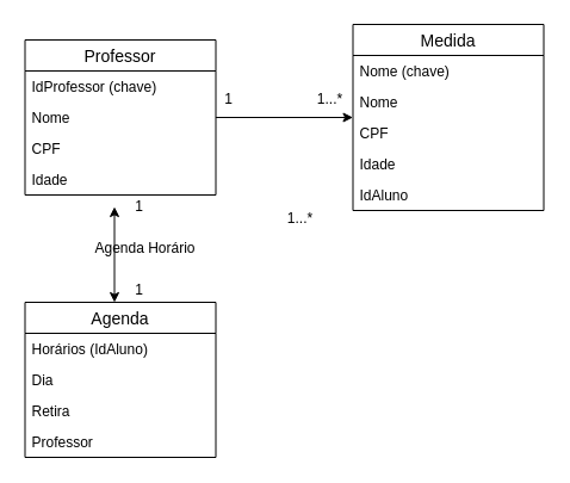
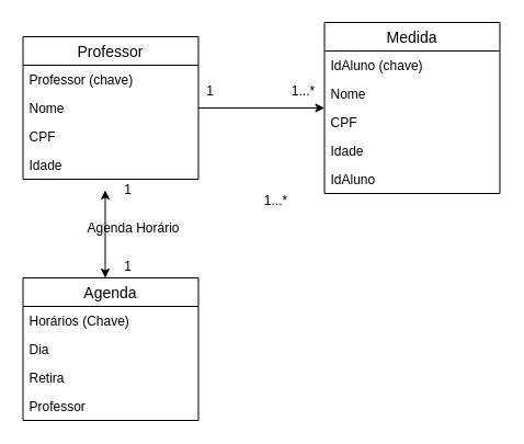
- <mxCell id="21" value="Nome (chave)" style="text;strokeColor=none;fillColor=none;spacingLeft=4;spacingRight=4;overflow=hidden;rotatable=0;points=[[0,0.5],[1,0.5]];portConstraint=eastwest;fontSize=12;" vertex="1" parent="20"><mxGeometry y="26" width="160" height="26" as="geometry" /></mxCell>
+ <mxCell id="21" value="IdAluno (chave)" style="text;strokeColor=none;fillColor=none;spacingLeft=4;spacingRight=4;overflow=hidden;rotatable=0;points=[[0,0.5],[1,0.5]];portConstraint=eastwest;fontSize=12;" vertex="1" parent="20"><mxGeometry y="26" width="160" height="26" as="geometry" /></mxCell>
- <mxCell id="11" value="IdProfessor (chave)" style="text;strokeColor=none;fillColor=none;spacingLeft=4;spacingRight=4;overflow=hidden;rotatable=0;points=[[0,0.5],[1,0.5]];portConstraint=eastwest;fontSize=12;" vertex="1" parent="10"><mxGeometry y="26" width="160" height="26" as="geometry" /></mxCell>
+ <mxCell id="11" value="Professor (chave)" style="text;strokeColor=none;fillColor=none;spacingLeft=4;spacingRight=4;overflow=hidden;rotatable=0;points=[[0,0.5],[1,0.5]];portConstraint=eastwest;fontSize=12;" vertex="1" parent="10"><mxGeometry y="26" width="160" height="26" as="geometry" /></mxCell>
- <mxCell id="16" value="Horários (IdAluno)" style="text;strokeColor=none;fillColor=none;spacingLeft=4;spacingRight=4;overflow=hidden;rotatable=0;points=[[0,0.5],[1,0.5]];portConstraint=eastwest;fontSize=12;" vertex="1" parent="15"><mxGeometry y="26" width="160" height="26" as="geometry" /></mxCell>
+ <mxCell id="16" value="Horários (Chave)" style="text;strokeColor=none;fillColor=none;spacingLeft=4;spacingRight=4;overflow=hidden;rotatable=0;points=[[0,0.5],[1,0.5]];portConstraint=eastwest;fontSize=12;" vertex="1" parent="15"><mxGeometry y="26" width="160" height="26" as="geometry" /></mxCell>
